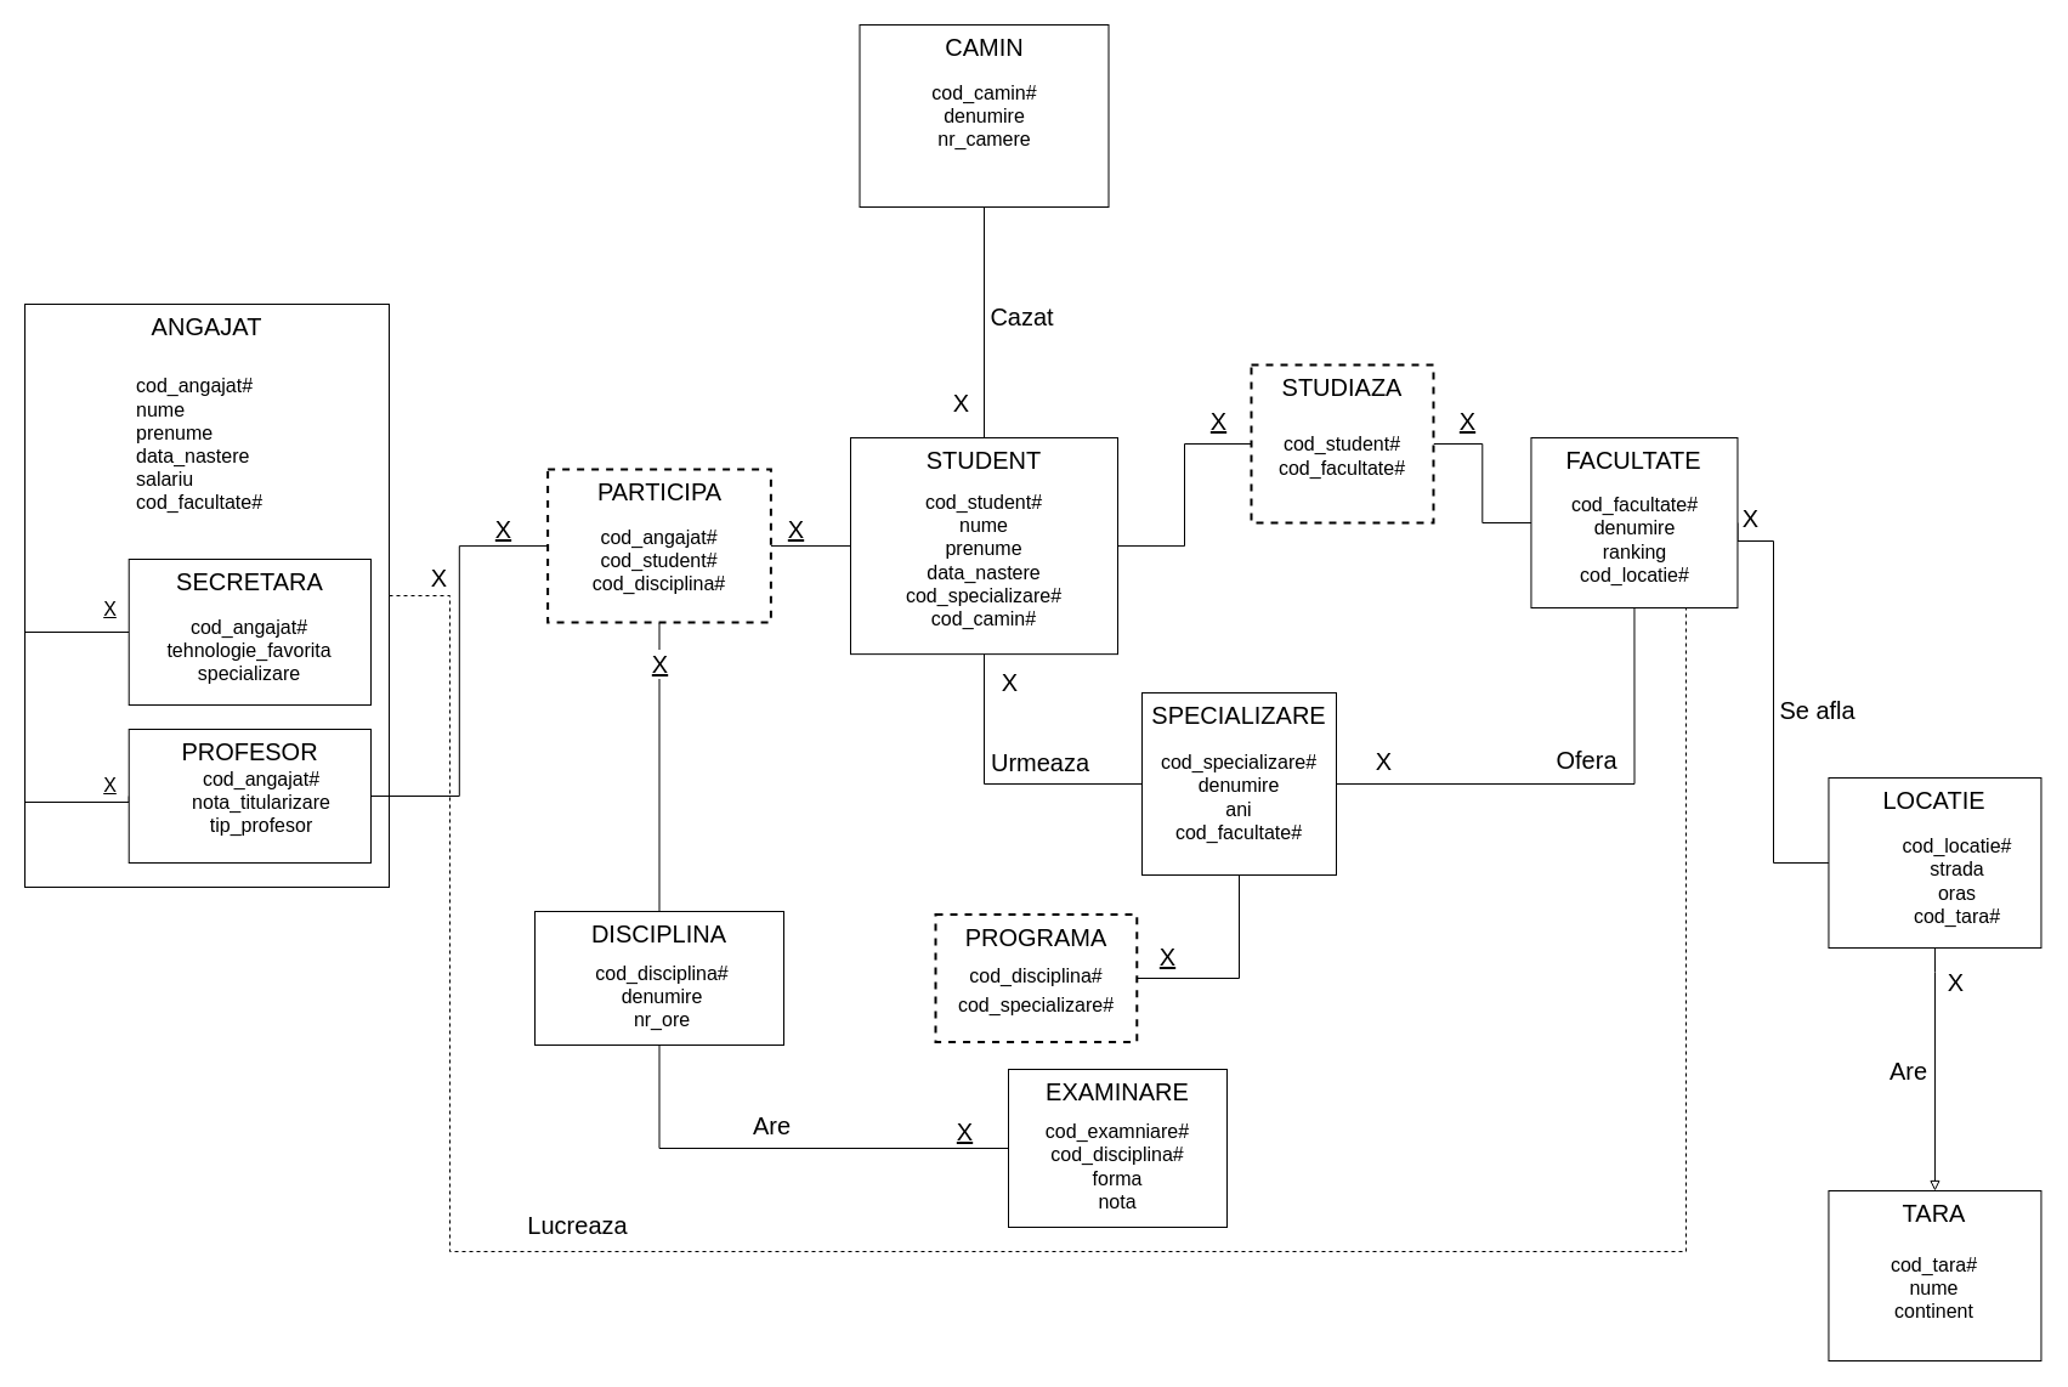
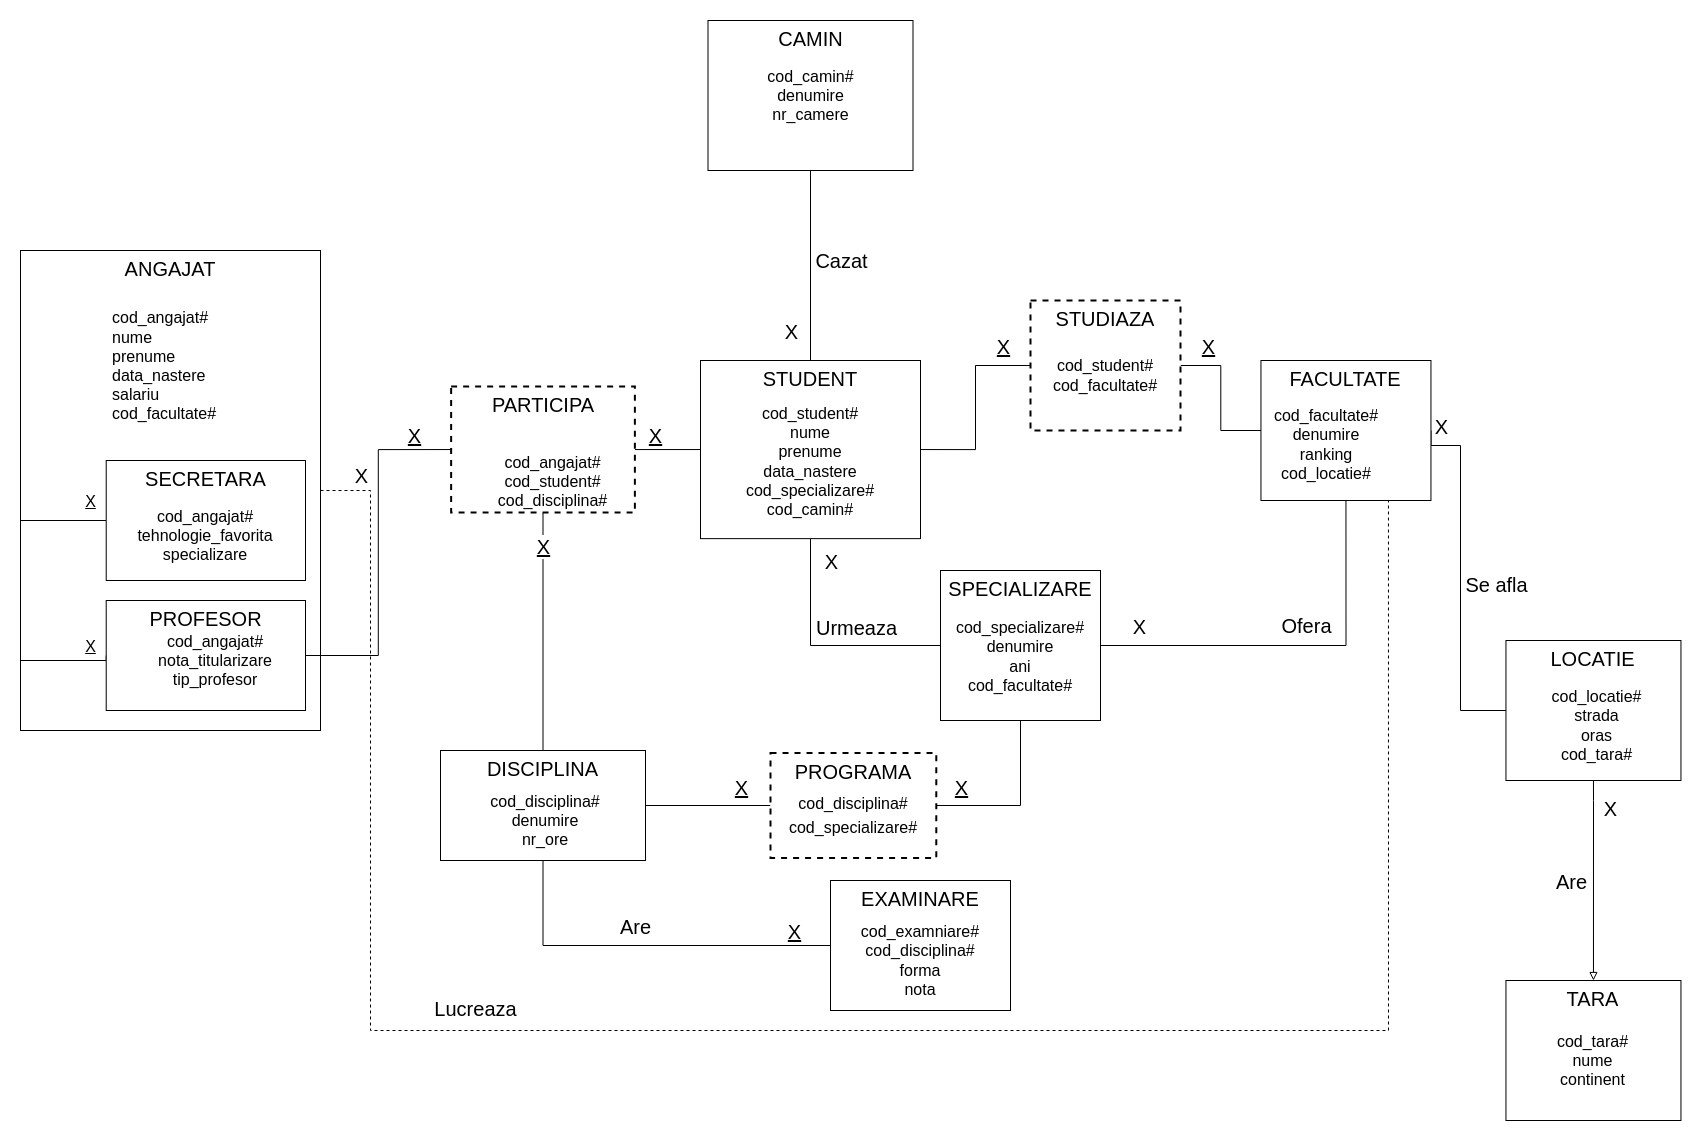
- <mxCell id="54" value="cod_facultate#&lt;br&gt;denumire&lt;br&gt;ranking&lt;br&gt;cod_locatie#" style="text;html=1;strokeColor=none;fillColor=none;align=center;verticalAlign=middle;whiteSpace=wrap;rounded=0;fontSize=16;" parent="52" vertex="1"><mxGeometry x="26.25" y="46.667" width="117.5" height="74.667" as="geometry" /></mxCell>
+ <mxCell id="54" value="cod_facultate#&lt;br&gt;denumire&lt;br&gt;ranking&lt;br&gt;cod_locatie#" style="text;html=1;strokeColor=none;fillColor=none;align=center;verticalAlign=middle;whiteSpace=wrap;rounded=0;fontSize=16;" parent="52" vertex="1"><mxGeometry x="6.25" y="46.667" width="117.5" height="74.667" as="geometry" /></mxCell>
- <mxCell id="75" value="&lt;font style=&quot;font-size: 16px;&quot;&gt;cod_angajat#&lt;br style=&quot;font-size: 16px;&quot;&gt;cod_student#&lt;br style=&quot;font-size: 16px;&quot;&gt;cod_disciplina#&lt;/font&gt;" style="text;html=1;strokeColor=none;fillColor=none;align=center;verticalAlign=middle;whiteSpace=wrap;rounded=0;fontSize=16;" parent="73" vertex="1"><mxGeometry x="39.38" y="47.5" width="105" height="55" as="geometry" /></mxCell>
+ <mxCell id="75" value="&lt;font style=&quot;font-size: 16px;&quot;&gt;cod_angajat#&lt;br style=&quot;font-size: 16px;&quot;&gt;cod_student#&lt;br style=&quot;font-size: 16px;&quot;&gt;cod_disciplina#&lt;/font&gt;" style="text;html=1;strokeColor=none;fillColor=none;align=center;verticalAlign=middle;whiteSpace=wrap;rounded=0;fontSize=16;" parent="73" vertex="1"><mxGeometry x="49.38" y="67.5" width="105" height="55" as="geometry" /></mxCell>
- <mxCell id="50" value="cod_locatie#&lt;br&gt;strada&lt;br&gt;oras&lt;br&gt;cod_tara#" style="text;html=1;strokeColor=none;fillColor=none;align=center;verticalAlign=middle;whiteSpace=wrap;rounded=0;fontSize=16;" parent="48" vertex="1"><mxGeometry x="50" y="40" width="112.5" height="90" as="geometry" /></mxCell>
+ <mxCell id="50" value="cod_locatie#&lt;br&gt;strada&lt;br&gt;oras&lt;br&gt;cod_tara#" style="text;html=1;strokeColor=none;fillColor=none;align=center;verticalAlign=middle;whiteSpace=wrap;rounded=0;fontSize=16;" parent="48" vertex="1"><mxGeometry x="35" y="40" width="112.5" height="90" as="geometry" /></mxCell>
+ <mxCell id="65" style="edgeStyle=orthogonalEdgeStyle;rounded=0;orthogonalLoop=1;jettySize=auto;html=1;exitX=1;exitY=0.5;exitDx=0;exitDy=0;entryX=0;entryY=0.5;entryDx=0;entryDy=0;fontSize=20;endArrow=none;endFill=0;" parent="1" source="37" target="77" edge="1"><mxGeometry relative="1" as="geometry" /></mxCell>
+ <mxCell id="66" value="X" style="edgeLabel;html=1;align=center;verticalAlign=middle;resizable=0;points=[];fontSize=20;fontStyle=4" parent="65" vertex="1" connectable="0"><mxGeometry x="0.648" y="2" relative="1" as="geometry"><mxPoint x="-8" y="-17" as="offset" /></mxGeometry></mxCell>
